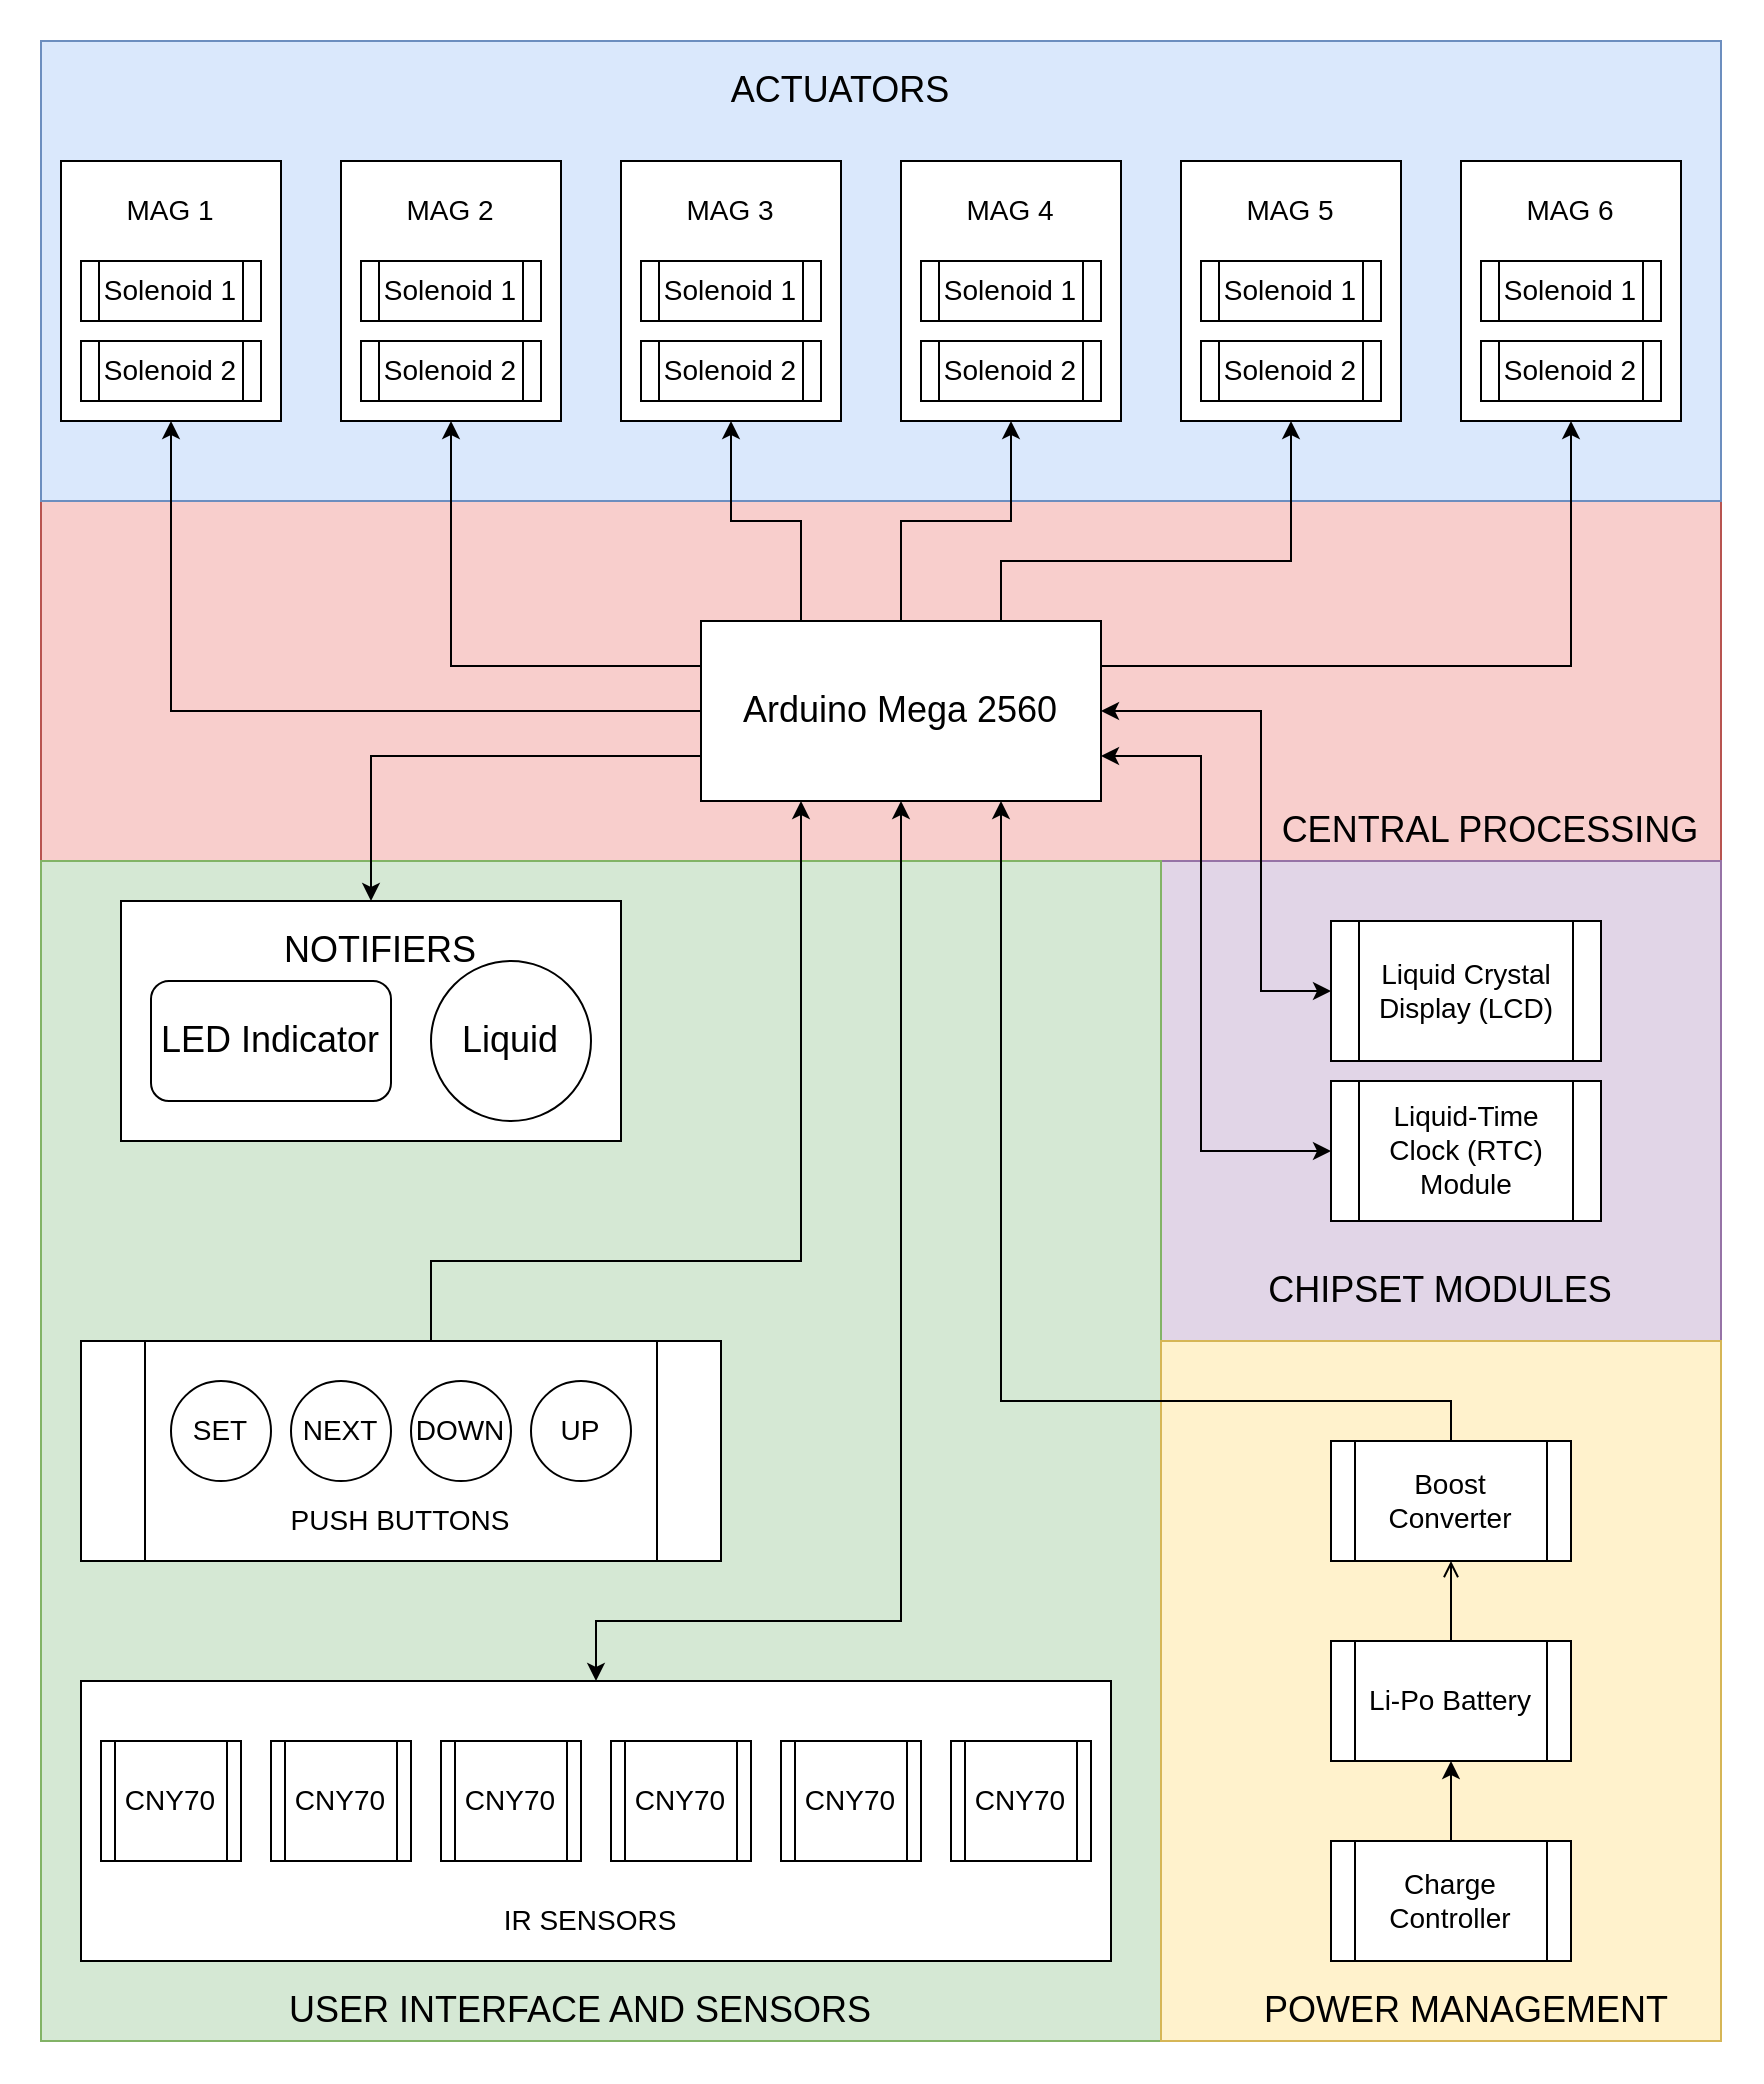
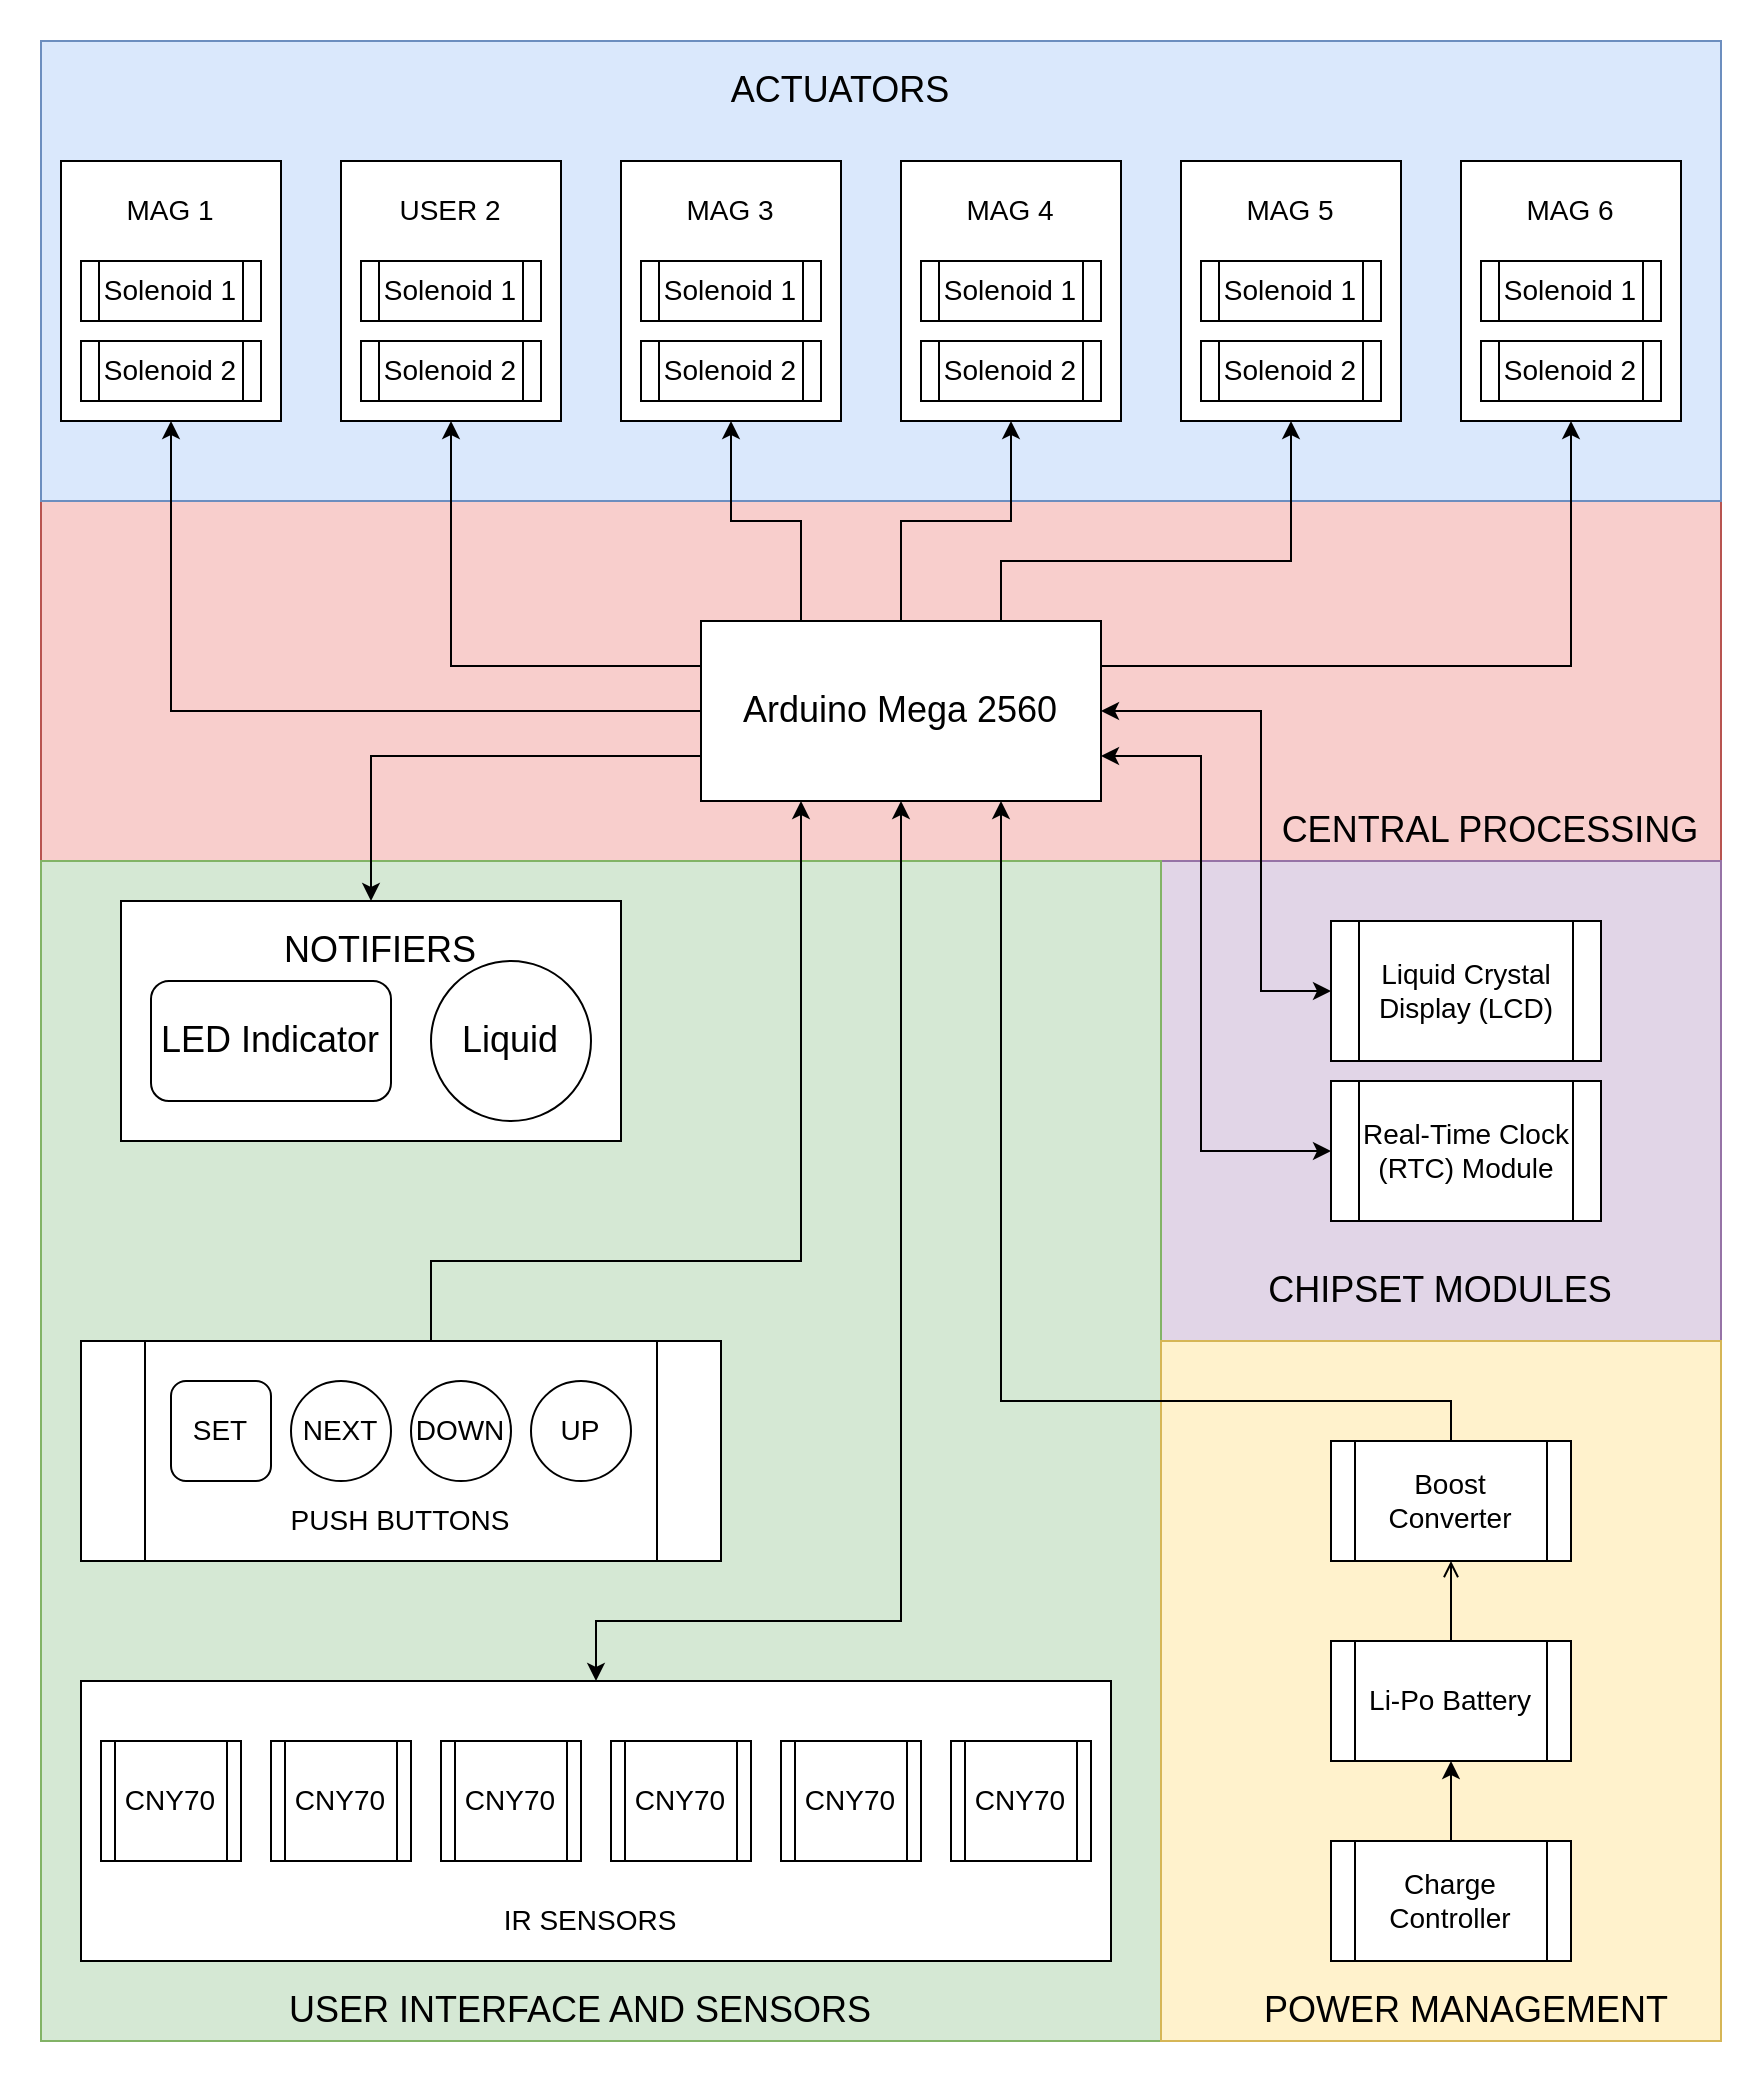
- <mxCell id="25" value="MAG 2" style="text;html=1;strokeColor=none;fillColor=none;align=center;verticalAlign=middle;whiteSpace=wrap;rounded=0;fontSize=14;" parent="1" vertex="1"><mxGeometry x="195" y="90" width="60" height="30" as="geometry" /></mxCell>
+ <mxCell id="25" value="USER 2" style="text;html=1;strokeColor=none;fillColor=none;align=center;verticalAlign=middle;whiteSpace=wrap;rounded=0;fontSize=14;" parent="1" vertex="1"><mxGeometry x="195" y="90" width="60" height="30" as="geometry" /></mxCell>
- <mxCell id="58" value="Liquid-Time Clock (RTC) Module" style="shape=process;whiteSpace=wrap;html=1;backgroundOutline=1;fontSize=14;" parent="1" vertex="1"><mxGeometry x="665" y="540" width="135" height="70" as="geometry" /></mxCell>
+ <mxCell id="58" value="Real-Time Clock (RTC) Module" style="shape=process;whiteSpace=wrap;html=1;backgroundOutline=1;fontSize=14;" parent="1" vertex="1"><mxGeometry x="665" y="540" width="135" height="70" as="geometry" /></mxCell>
- <mxCell id="46" value="SET" style="ellipse;whiteSpace=wrap;html=1;aspect=fixed;fontSize=14;" parent="1" vertex="1"><mxGeometry x="85" y="690" width="50" height="50" as="geometry" /></mxCell>
+ <mxCell id="46" value="SET" style="whiteSpace=wrap;html=1;aspect=fixed;fontSize=14;rounded=1;" parent="1" vertex="1"><mxGeometry x="85" y="690" width="50" height="50" as="geometry" /></mxCell>
